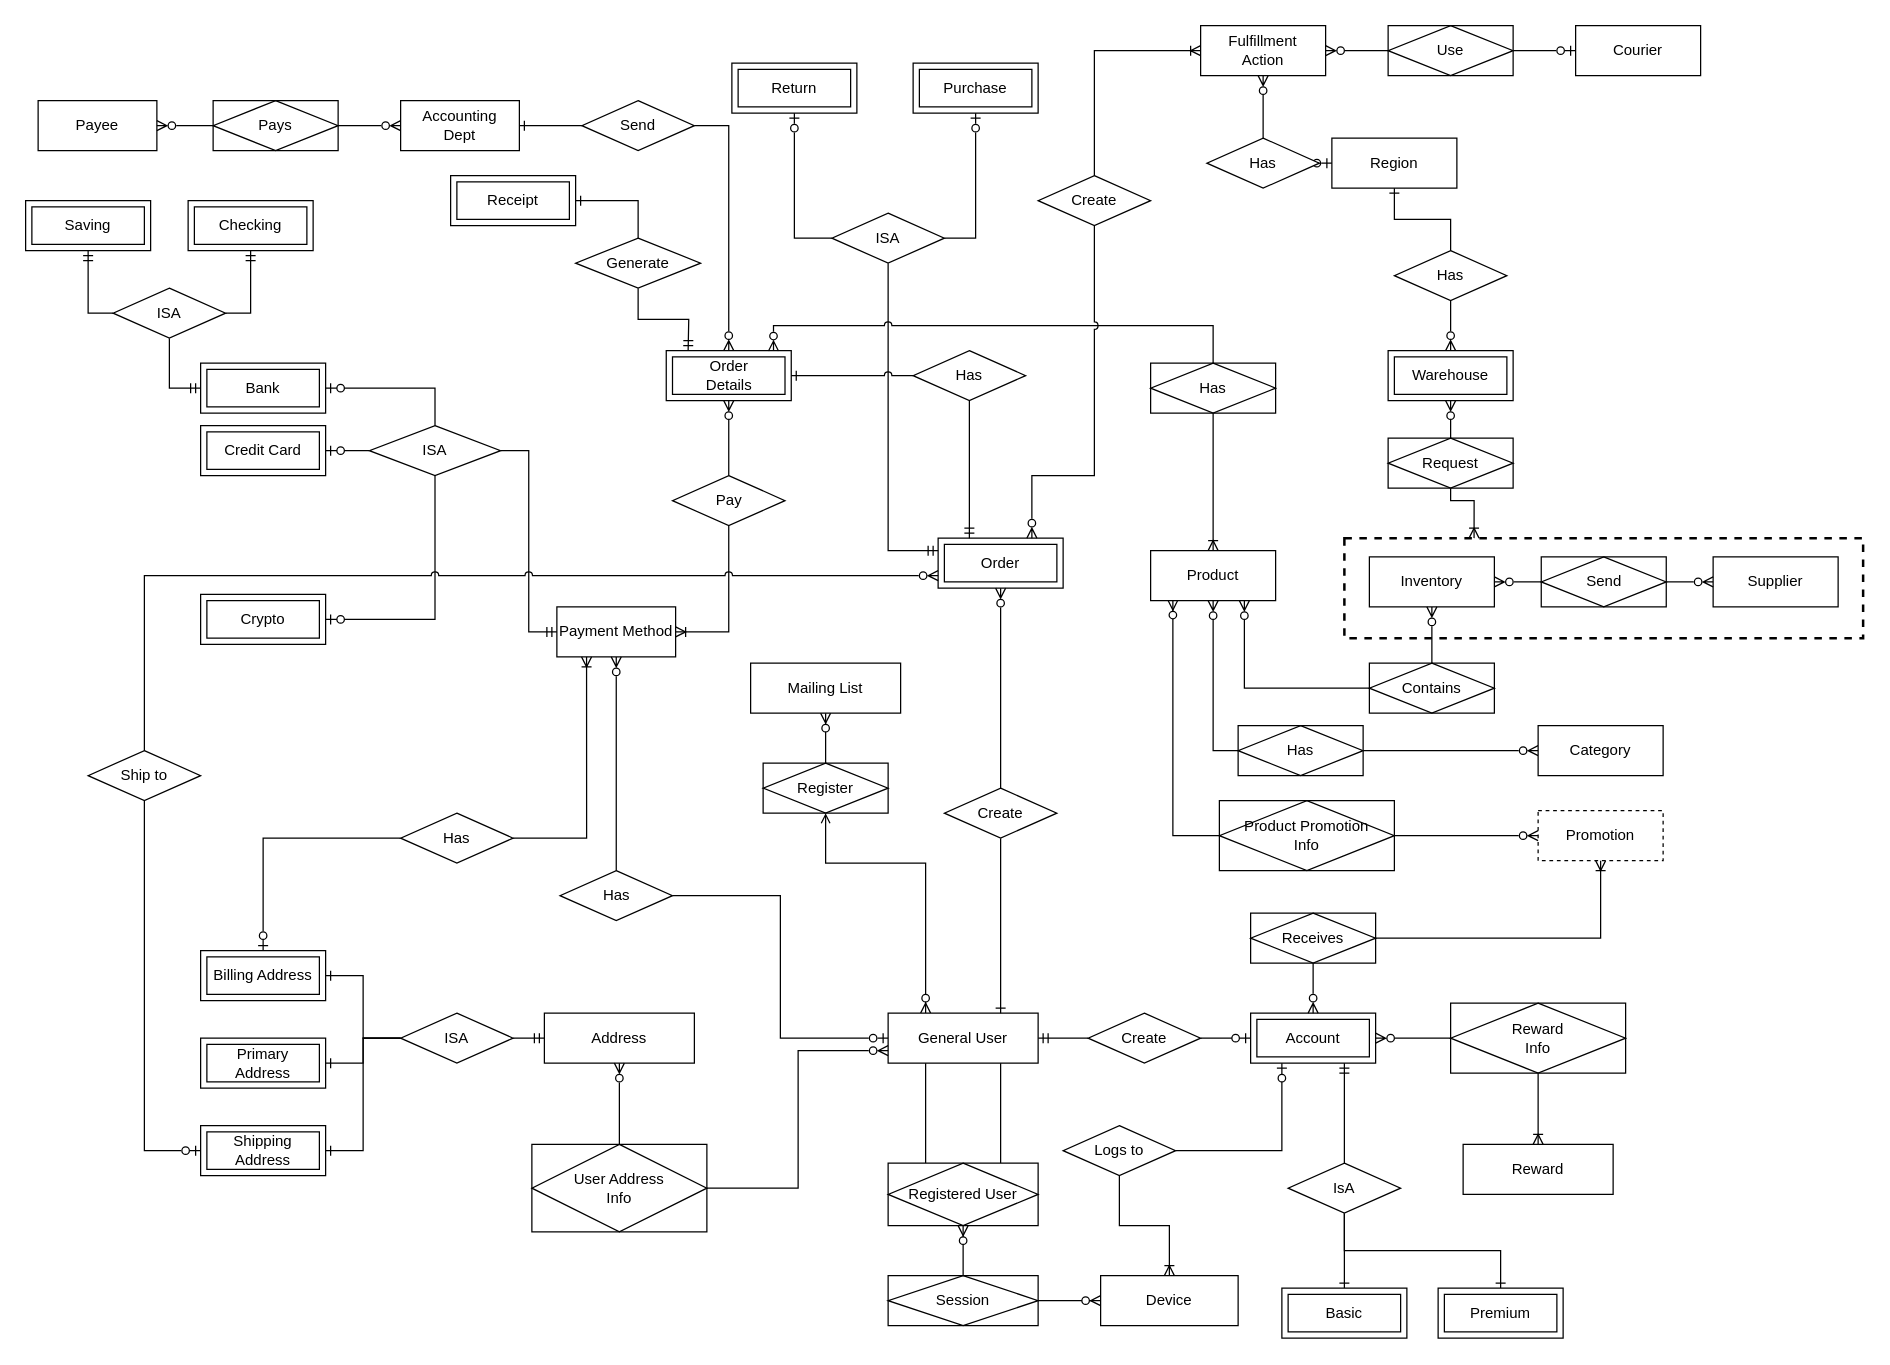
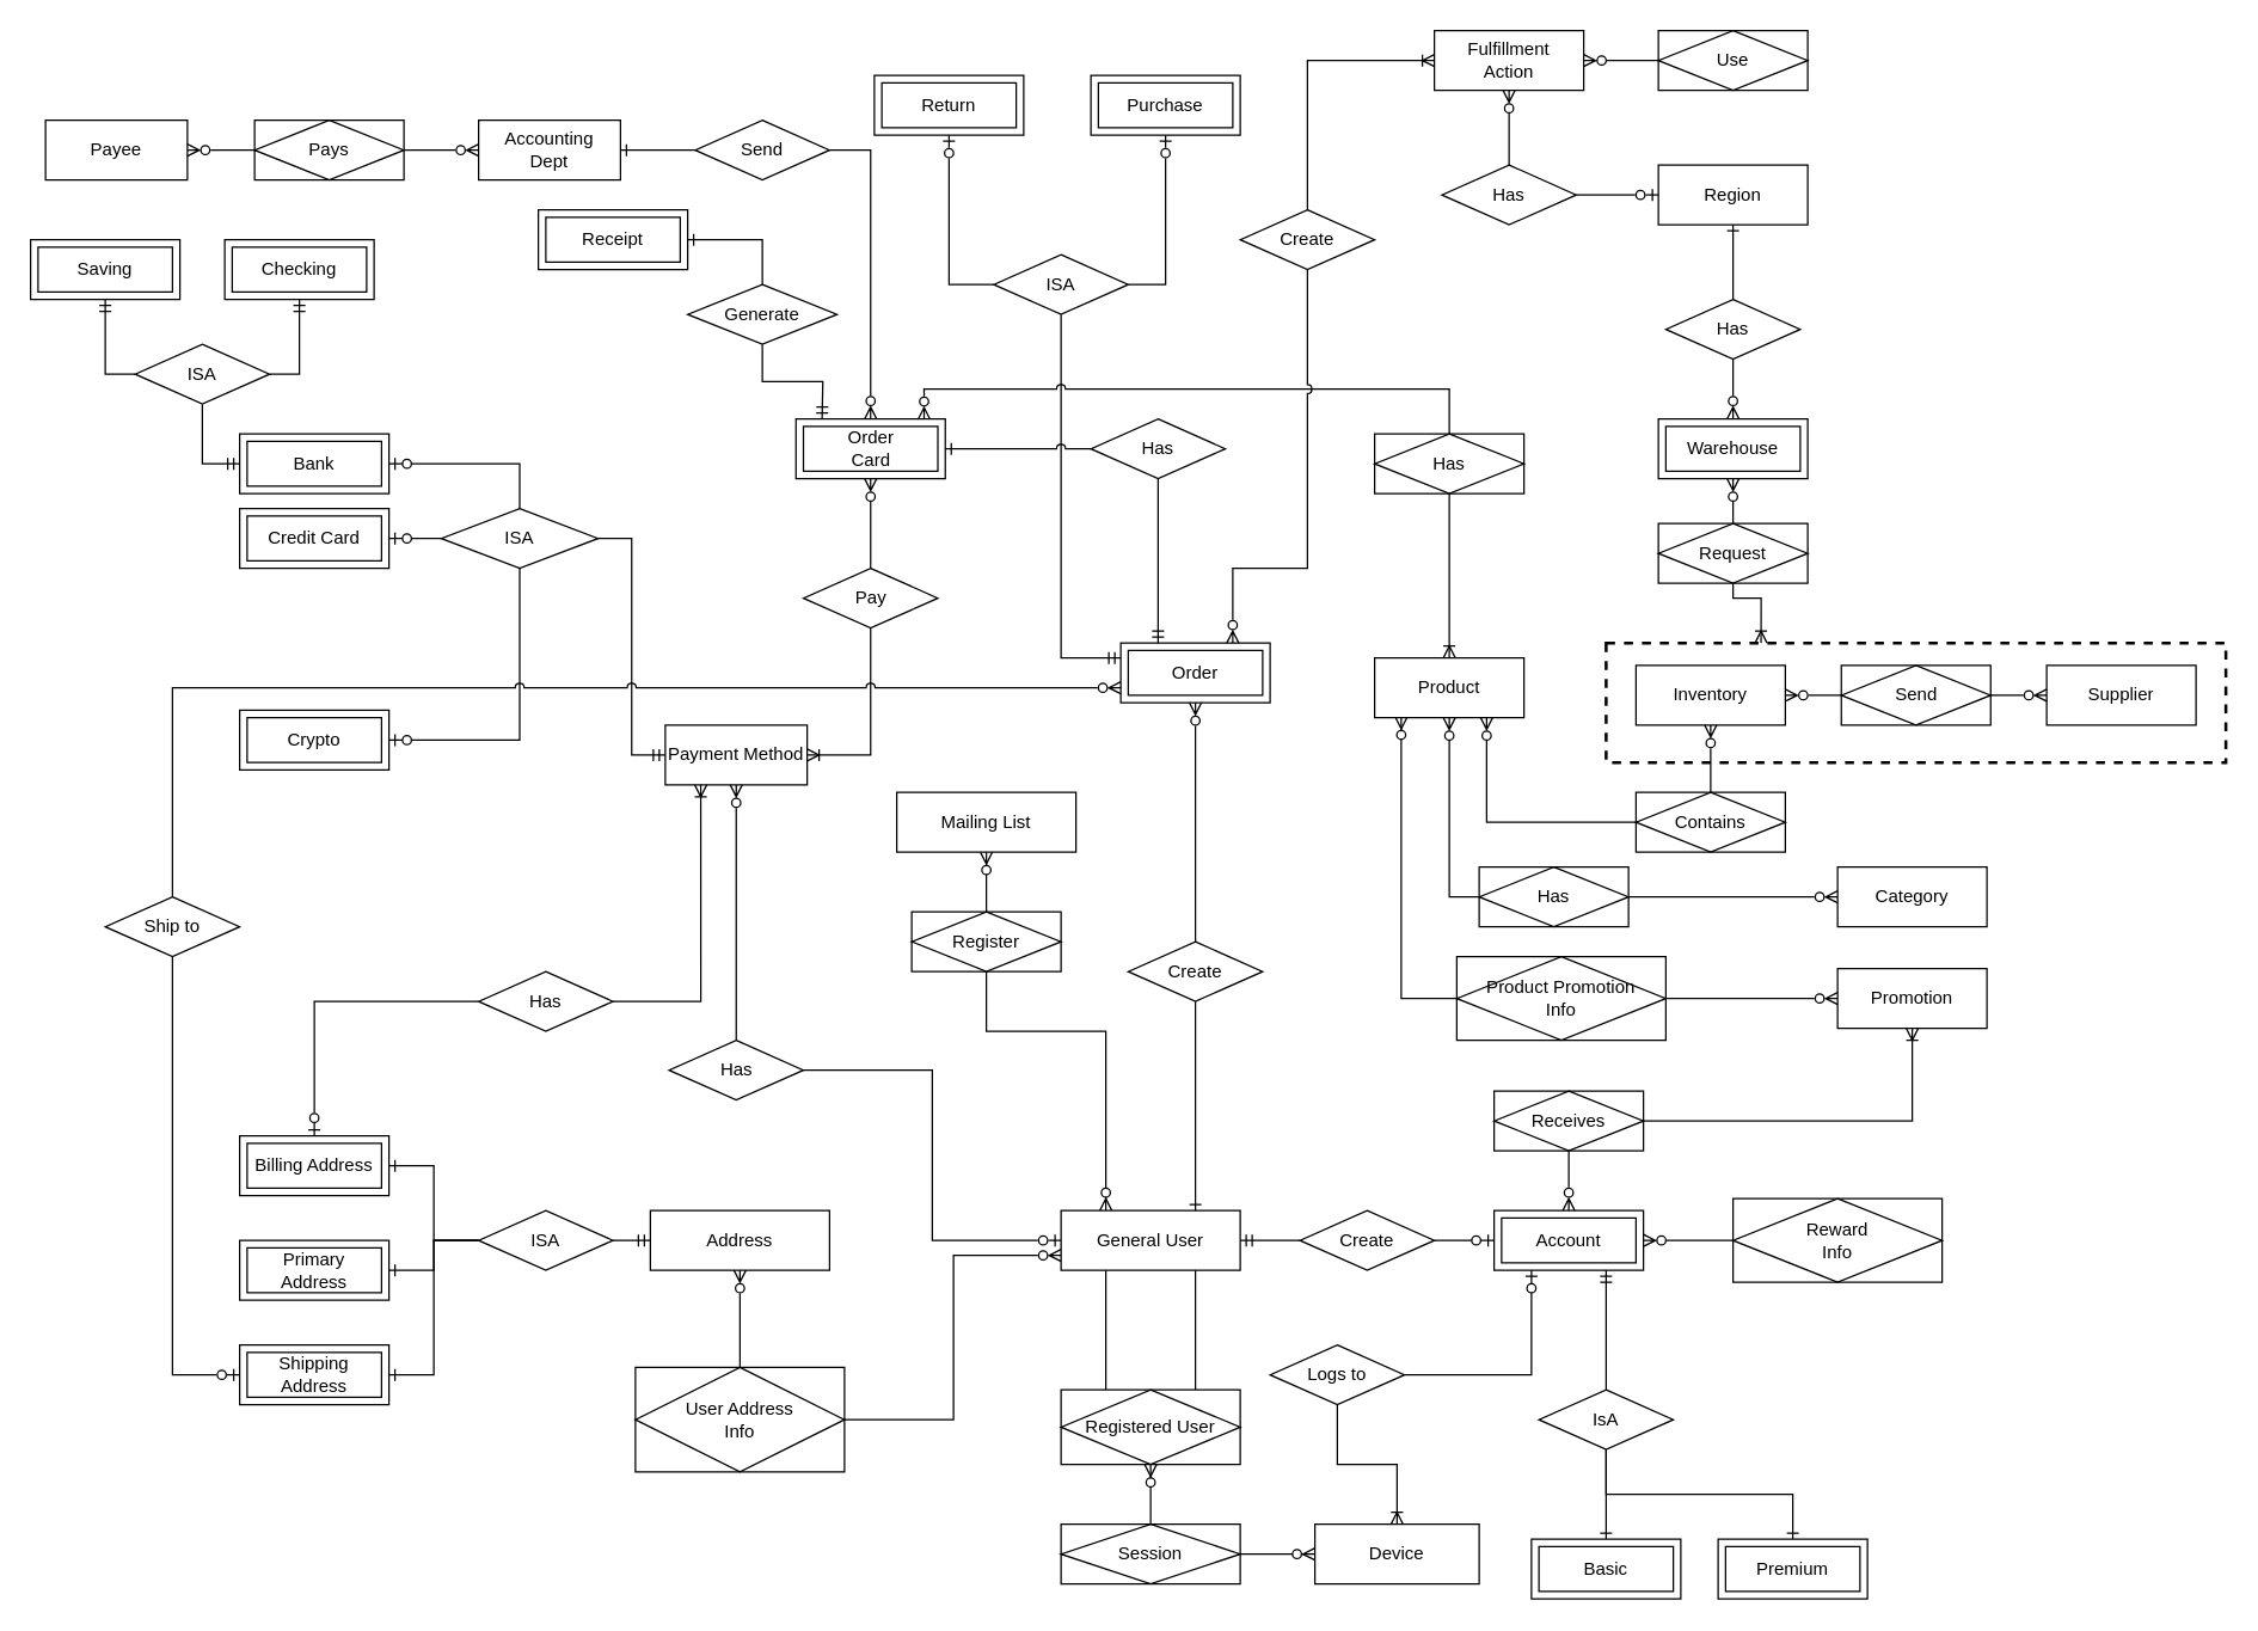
- <mxCell id="97" style="edgeStyle=orthogonalEdgeStyle;rounded=0;orthogonalLoop=1;jettySize=auto;html=1;exitX=1;exitY=0.5;exitDx=0;exitDy=0;entryX=0;entryY=0.5;entryDx=0;entryDy=0;endArrow=ERzeroToOne;endFill=0;" parent="1" source="98" target="99" edge="1"><mxGeometry relative="1" as="geometry" /></mxCell>
- <mxCell id="99" value="Courier" style="whiteSpace=wrap;html=1;align=center;" parent="1" vertex="1"><mxGeometry x="1260" y="20" width="100" height="40" as="geometry" /></mxCell>
- <mxCell id="75" value="Region" style="whiteSpace=wrap;html=1;align=center;" parent="1" vertex="1"><mxGeometry x="1065" y="110" width="100" height="40" as="geometry" /></mxCell>
+ <mxCell id="75" value="Region" style="whiteSpace=wrap;html=1;align=center;" parent="1" vertex="1"><mxGeometry x="1110" y="110" width="100" height="40" as="geometry" /></mxCell>
- <mxCell id="105" value="Order&lt;br&gt;Details" style="shape=ext;margin=3;double=1;whiteSpace=wrap;html=1;align=center;strokeWidth=1;fillColor=none;" vertex="1" parent="1"><mxGeometry x="532.5" y="280" width="100" height="40" as="geometry" /></mxCell>
+ <mxCell id="105" value="Order&lt;br&gt;Card" style="shape=ext;margin=3;double=1;whiteSpace=wrap;html=1;align=center;strokeWidth=1;fillColor=none;" vertex="1" parent="1"><mxGeometry x="532.5" y="280" width="100" height="40" as="geometry" /></mxCell>
- <mxCell id="4" style="edgeStyle=orthogonalEdgeStyle;rounded=0;orthogonalLoop=1;jettySize=auto;html=1;startArrow=ERzeroToMany;startFill=1;endArrow=open;endFill=0;exitX=0.25;exitY=0;exitDx=0;exitDy=0;entryX=0.5;entryY=1;entryDx=0;entryDy=0;" parent="1" source="5" target="47" edge="1"><mxGeometry relative="1" as="geometry"><mxPoint x="625" y="660" as="targetPoint" /><Array as="points"><mxPoint x="740" y="690" /><mxPoint x="660" y="690" /></Array></mxGeometry></mxCell>
+ <mxCell id="4" style="edgeStyle=orthogonalEdgeStyle;rounded=0;orthogonalLoop=1;jettySize=auto;html=1;startArrow=ERzeroToMany;startFill=1;endArrow=none;endFill=0;exitX=0.25;exitY=0;exitDx=0;exitDy=0;entryX=0.5;entryY=1;entryDx=0;entryDy=0;" parent="1" source="5" target="47" edge="1"><mxGeometry relative="1" as="geometry"><mxPoint x="625" y="660" as="targetPoint" /><Array as="points"><mxPoint x="740" y="690" /><mxPoint x="660" y="690" /></Array></mxGeometry></mxCell>
- <mxCell id="44" value="Promotion" style="whiteSpace=wrap;html=1;align=center;dashed=1;" parent="1" vertex="1"><mxGeometry x="1230" y="648" width="100" height="40" as="geometry" /></mxCell>
+ <mxCell id="44" value="Promotion" style="whiteSpace=wrap;html=1;align=center;" parent="1" vertex="1"><mxGeometry x="1230" y="648" width="100" height="40" as="geometry" /></mxCell>
- <mxCell id="130" style="edgeStyle=orthogonalEdgeStyle;rounded=0;jumpStyle=arc;orthogonalLoop=1;jettySize=auto;html=1;exitX=0.5;exitY=1;exitDx=0;exitDy=0;entryX=0.5;entryY=0;entryDx=0;entryDy=0;endArrow=ERoneToMany;endFill=0;" edge="1" parent="1" source="131" target="128"><mxGeometry relative="1" as="geometry" /></mxCell>
- <mxCell id="128" value="Reward" style="whiteSpace=wrap;html=1;align=center;" vertex="1" parent="1"><mxGeometry x="1170" y="915" width="120" height="40" as="geometry" /></mxCell>
